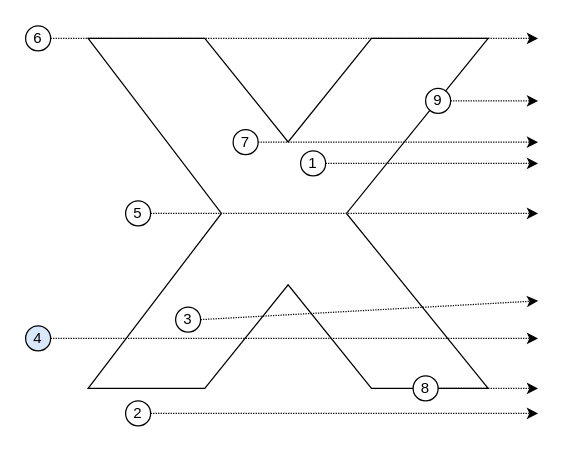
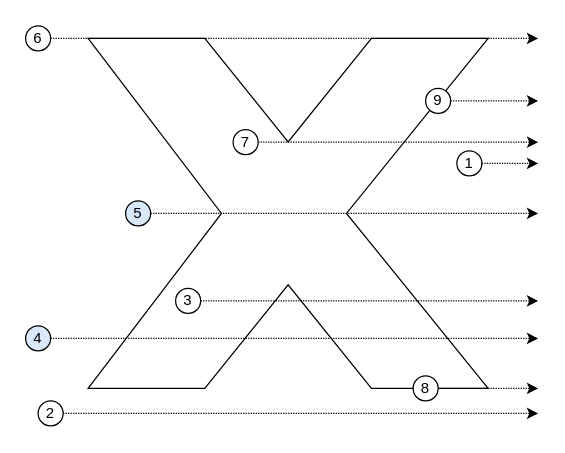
- <mxCell id="14" value="1" style="ellipse;whiteSpace=wrap;html=1;" parent="1" vertex="1"><mxGeometry x="240" y="120" width="20" height="20" as="geometry" /></mxCell>
+ <mxCell id="14" value="1" style="ellipse;whiteSpace=wrap;html=1;" parent="1" vertex="1"><mxGeometry x="365" y="120" width="20" height="20" as="geometry" /></mxCell>
- <mxCell id="10" value="5" style="ellipse;whiteSpace=wrap;html=1;" parent="1" vertex="1"><mxGeometry x="100" y="160" width="20" height="20" as="geometry" /></mxCell>
+ <mxCell id="10" value="5" style="ellipse;whiteSpace=wrap;html=1;fillColor=#dae8fc;" parent="1" vertex="1"><mxGeometry x="100" y="160" width="20" height="20" as="geometry" /></mxCell>
- <mxCell id="6" value="3" style="ellipse;whiteSpace=wrap;html=1;" parent="1" vertex="1"><mxGeometry x="140" y="245" width="20" height="20" as="geometry" /></mxCell>
+ <mxCell id="6" value="3" style="ellipse;whiteSpace=wrap;html=1;" parent="1" vertex="1"><mxGeometry x="140" y="230" width="20" height="20" as="geometry" /></mxCell>
- <mxCell id="8" value="2" style="ellipse;whiteSpace=wrap;html=1;" parent="1" vertex="1"><mxGeometry x="100" y="320" width="20" height="20" as="geometry" /></mxCell>
+ <mxCell id="8" value="2" style="ellipse;whiteSpace=wrap;html=1;" parent="1" vertex="1"><mxGeometry x="30" y="320" width="20" height="20" as="geometry" /></mxCell>
